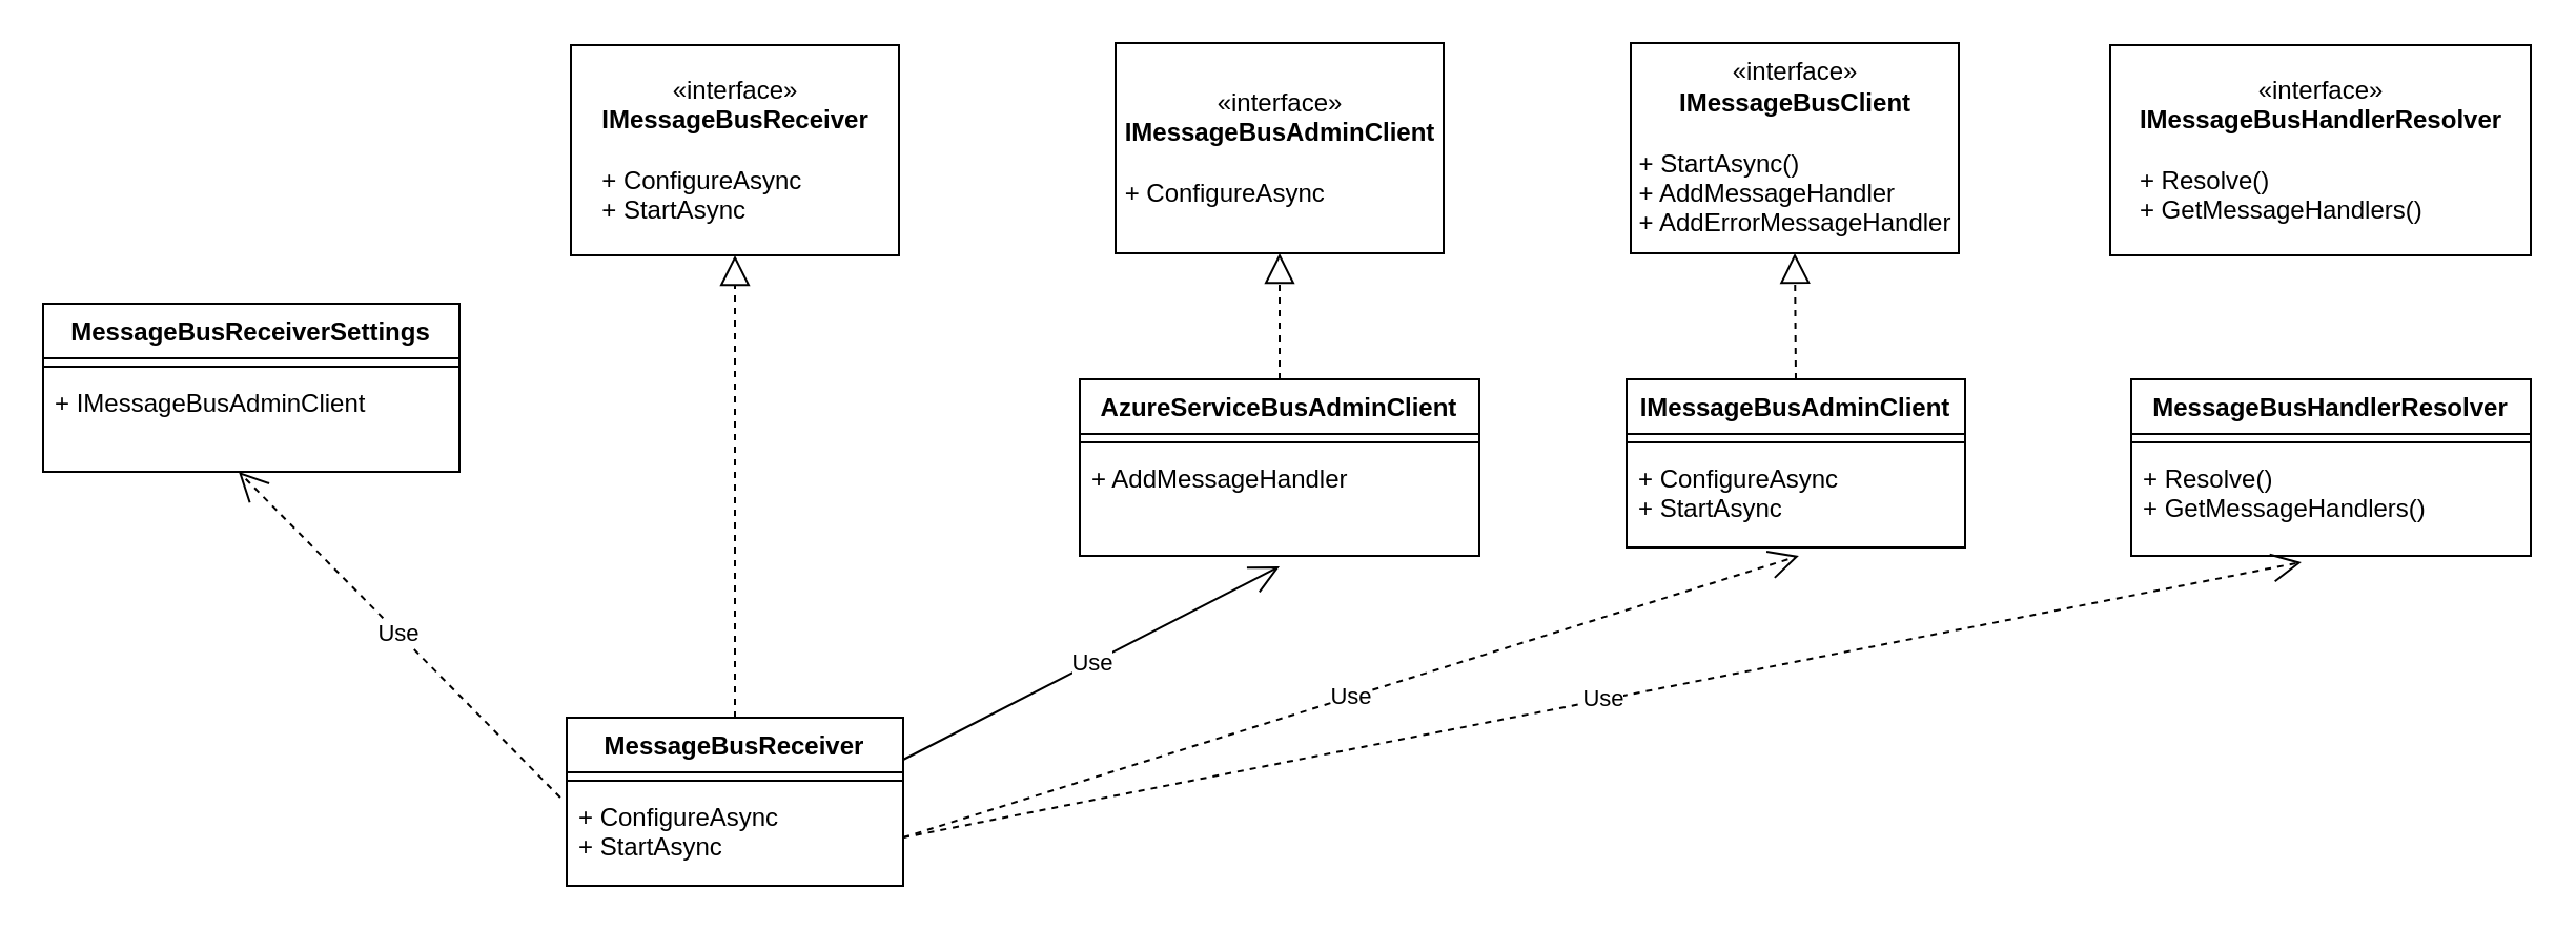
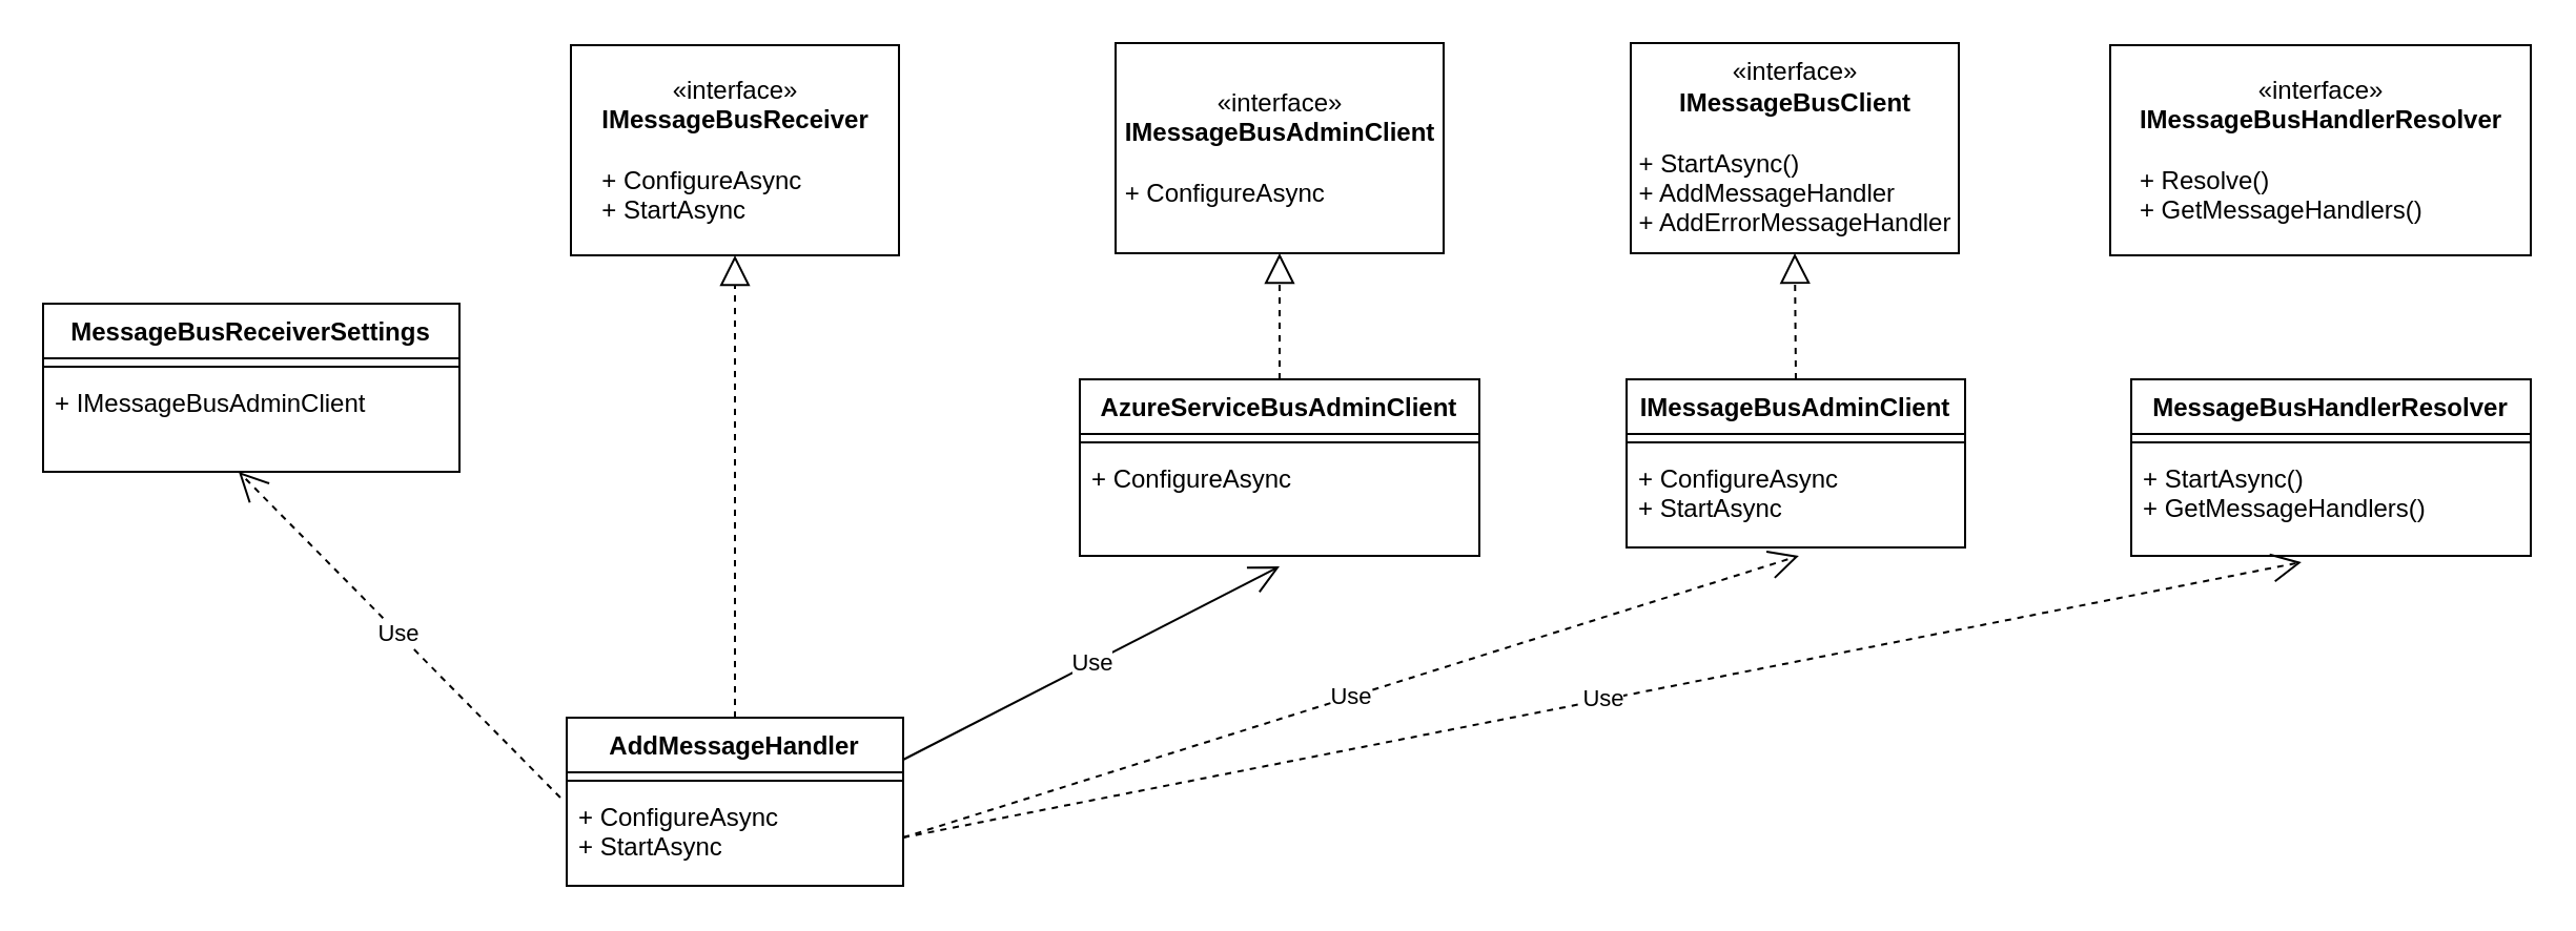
- <mxCell id="13" value="+ AddMessageHandler" style="text;strokeColor=none;fillColor=none;align=left;verticalAlign=top;spacingLeft=4;spacingRight=4;overflow=hidden;rotatable=0;points=[[0,0.5],[1,0.5]];portConstraint=eastwest;" vertex="1" parent="11"><mxGeometry y="34" width="190" height="50" as="geometry" /></mxCell>
+ <mxCell id="13" value="+ ConfigureAsync" style="text;strokeColor=none;fillColor=none;align=left;verticalAlign=top;spacingLeft=4;spacingRight=4;overflow=hidden;rotatable=0;points=[[0,0.5],[1,0.5]];portConstraint=eastwest;" vertex="1" parent="11"><mxGeometry y="34" width="190" height="50" as="geometry" /></mxCell>
- <mxCell id="23" value="+ Resolve()&#10;+ GetMessageHandlers()" style="text;strokeColor=none;fillColor=none;align=left;verticalAlign=top;spacingLeft=4;spacingRight=4;overflow=hidden;rotatable=0;points=[[0,0.5],[1,0.5]];portConstraint=eastwest;" vertex="1" parent="21"><mxGeometry y="34" width="190" height="50" as="geometry" /></mxCell>
+ <mxCell id="23" value="+ StartAsync()&#10;+ GetMessageHandlers()" style="text;strokeColor=none;fillColor=none;align=left;verticalAlign=top;spacingLeft=4;spacingRight=4;overflow=hidden;rotatable=0;points=[[0,0.5],[1,0.5]];portConstraint=eastwest;" vertex="1" parent="21"><mxGeometry y="34" width="190" height="50" as="geometry" /></mxCell>
- <mxCell id="2" value="MessageBusReceiver" style="swimlane;fontStyle=1;align=center;verticalAlign=top;childLayout=stackLayout;horizontal=1;startSize=26;horizontalStack=0;resizeParent=1;resizeParentMax=0;resizeLast=0;collapsible=1;marginBottom=0;" vertex="1" parent="1"><mxGeometry x="269" y="341" width="160" height="80" as="geometry" /></mxCell>
+ <mxCell id="2" value="AddMessageHandler" style="swimlane;fontStyle=1;align=center;verticalAlign=top;childLayout=stackLayout;horizontal=1;startSize=26;horizontalStack=0;resizeParent=1;resizeParentMax=0;resizeLast=0;collapsible=1;marginBottom=0;" vertex="1" parent="1"><mxGeometry x="269" y="341" width="160" height="80" as="geometry" /></mxCell>
